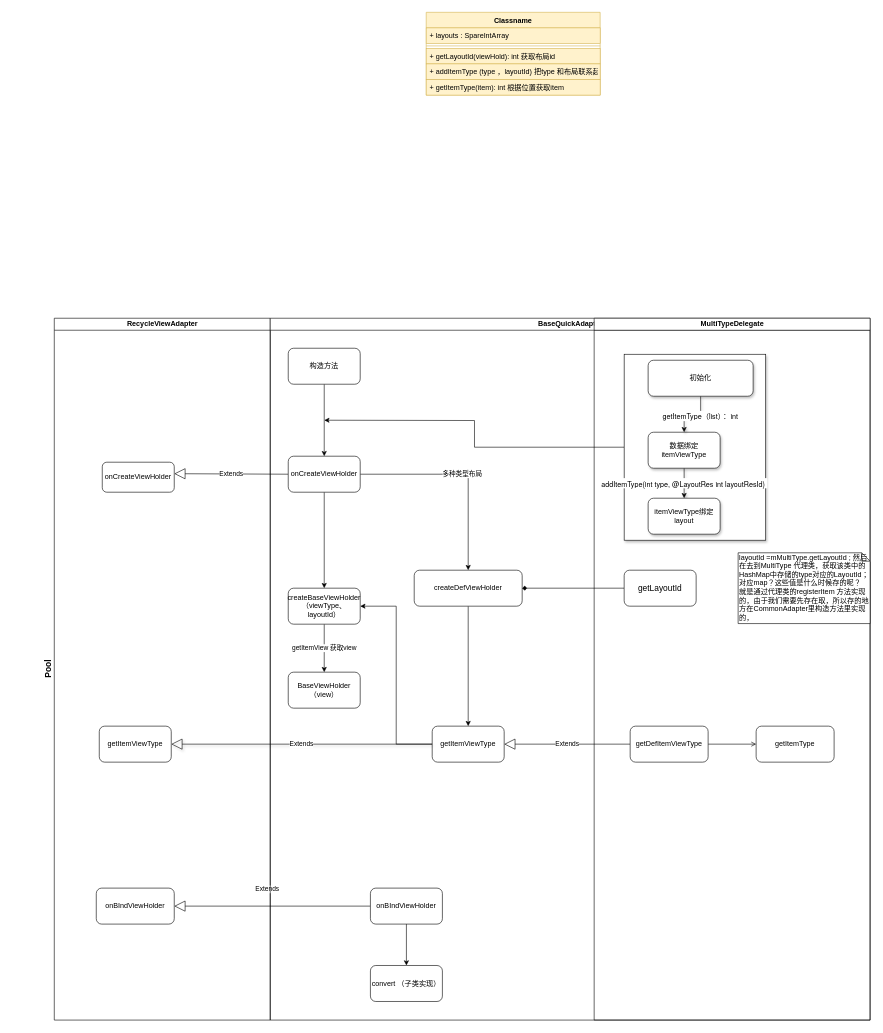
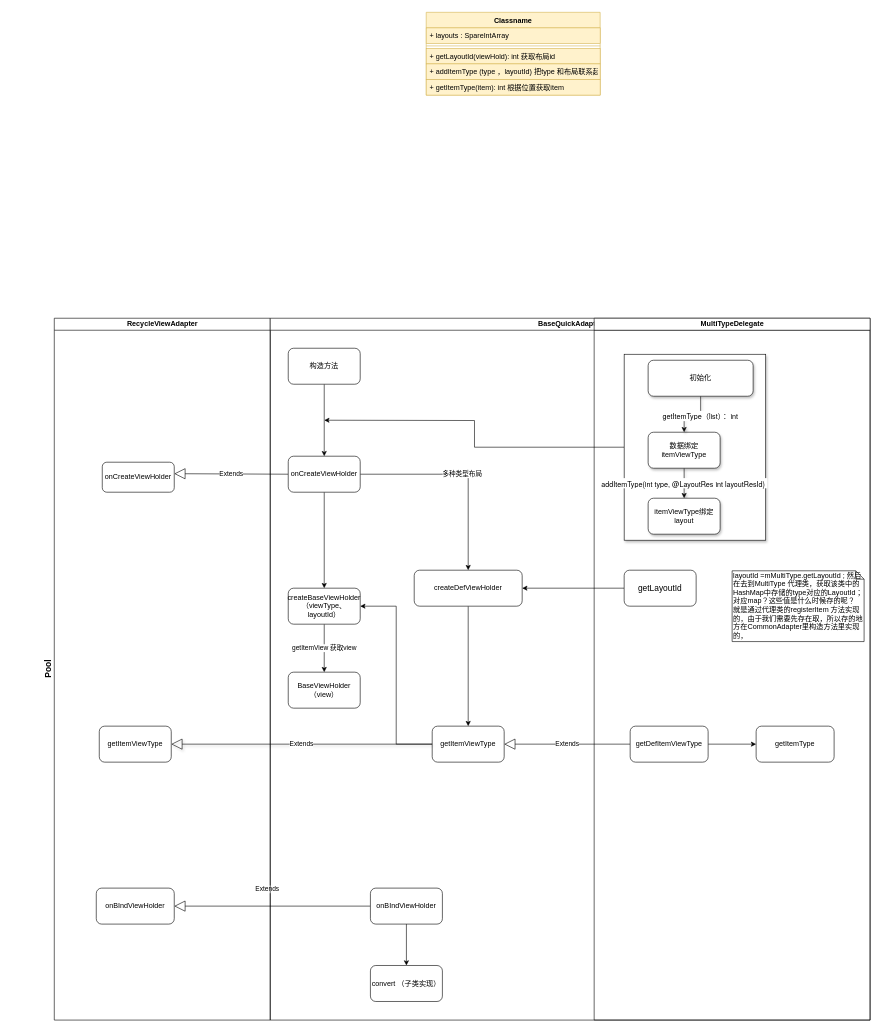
- <mxCell id="31" style="edgeStyle=orthogonalEdgeStyle;rounded=0;orthogonalLoop=1;jettySize=auto;html=1;exitX=0;exitY=0.5;exitDx=0;exitDy=0;entryX=1;entryY=0.5;entryDx=0;entryDy=0;fontSize=14;fontColor=#CC6600;endArrow=diamond;" parent="19" source="36" target="30" edge="1"><mxGeometry relative="1" as="geometry" /></mxCell>
+ <mxCell id="31" style="edgeStyle=orthogonalEdgeStyle;rounded=0;orthogonalLoop=1;jettySize=auto;html=1;exitX=0;exitY=0.5;exitDx=0;exitDy=0;entryX=1;entryY=0.5;entryDx=0;entryDy=0;fontSize=14;fontColor=#CC6600;" parent="19" source="36" target="30" edge="1"><mxGeometry relative="1" as="geometry" /></mxCell>
- <mxCell id="39" value="layoutId =mMultiType.getLayoutId ; 然后在去到MultiType 代理类，获取该类中的HashMap中存储的type对应的LayoutId；&lt;br&gt;对应map？这些值是什么时候存的呢？&lt;br&gt;就是通过代理类的registerItem 方法实现的，由于我们需要先存在取，所以存的地方在CommonAdapter里构造方法里实现的，" style="shape=note;whiteSpace=wrap;html=1;size=14;verticalAlign=top;align=left;spacingTop=-6;" parent="35" vertex="1"><mxGeometry x="240" y="391" width="220" height="118" as="geometry" /></mxCell>
+ <mxCell id="39" value="layoutId =mMultiType.getLayoutId ; 然后在去到MultiType 代理类，获取该类中的HashMap中存储的type对应的LayoutId；&lt;br&gt;对应map？这些值是什么时候存的呢？&lt;br&gt;就是通过代理类的registerItem 方法实现的，由于我们需要先存在取，所以存的地方在CommonAdapter里构造方法里实现的，" style="shape=note;whiteSpace=wrap;html=1;size=14;verticalAlign=top;align=left;spacingTop=-6;" parent="35" vertex="1"><mxGeometry x="230" y="421" width="220" height="118" as="geometry" /></mxCell>
- <mxCell id="37" value="" style="edgeStyle=orthogonalEdgeStyle;rounded=0;orthogonalLoop=1;jettySize=auto;html=1;endArrow=open;" edge="1" parent="35" source="38" target="40"><mxGeometry relative="1" as="geometry" /></mxCell>
+ <mxCell id="37" value="" style="edgeStyle=orthogonalEdgeStyle;rounded=0;orthogonalLoop=1;jettySize=auto;html=1;" edge="1" parent="35" source="38" target="40"><mxGeometry relative="1" as="geometry" /></mxCell>
